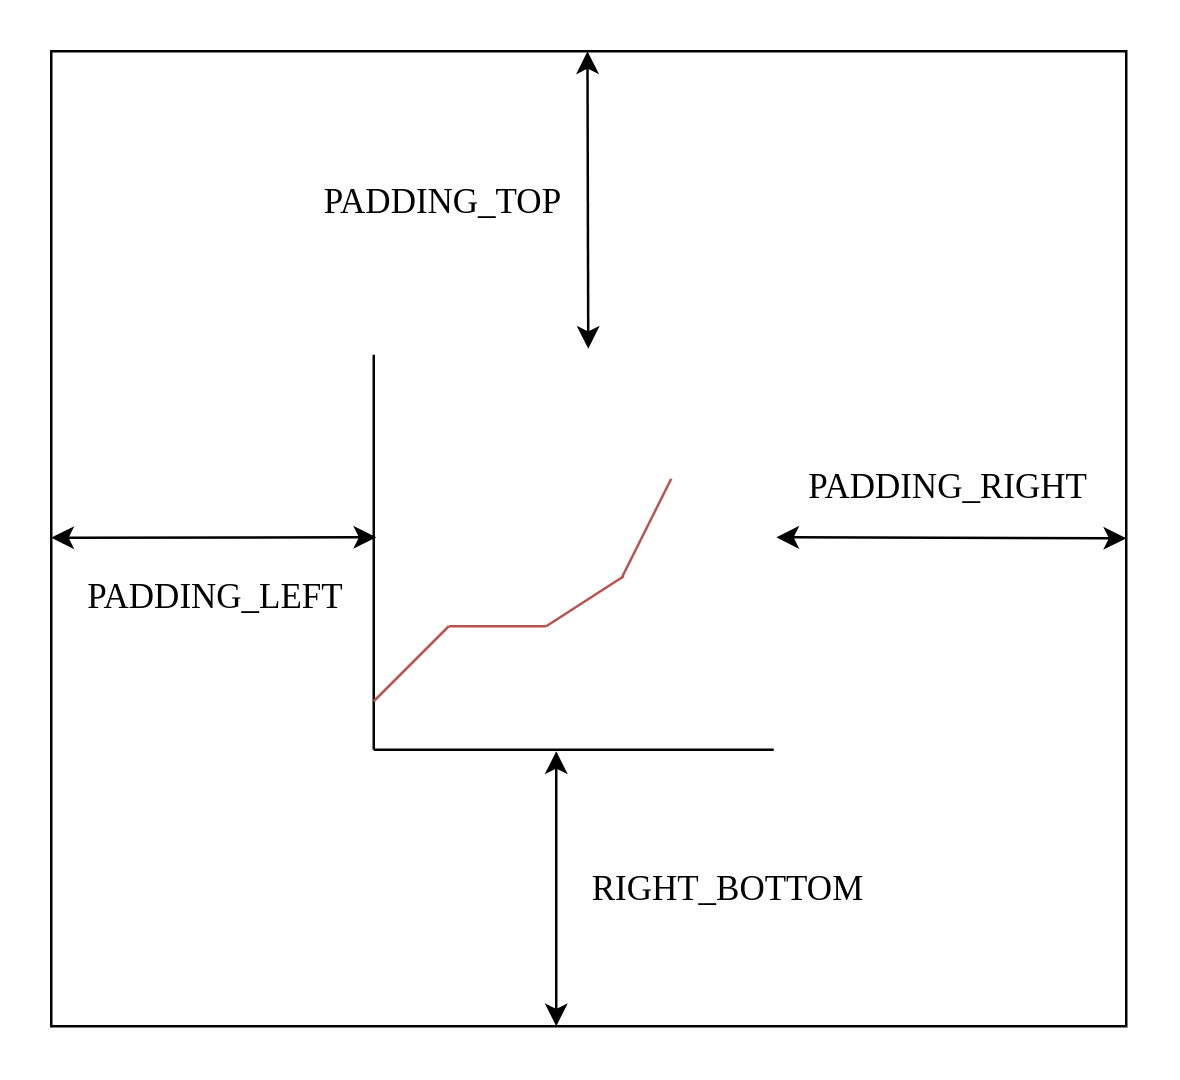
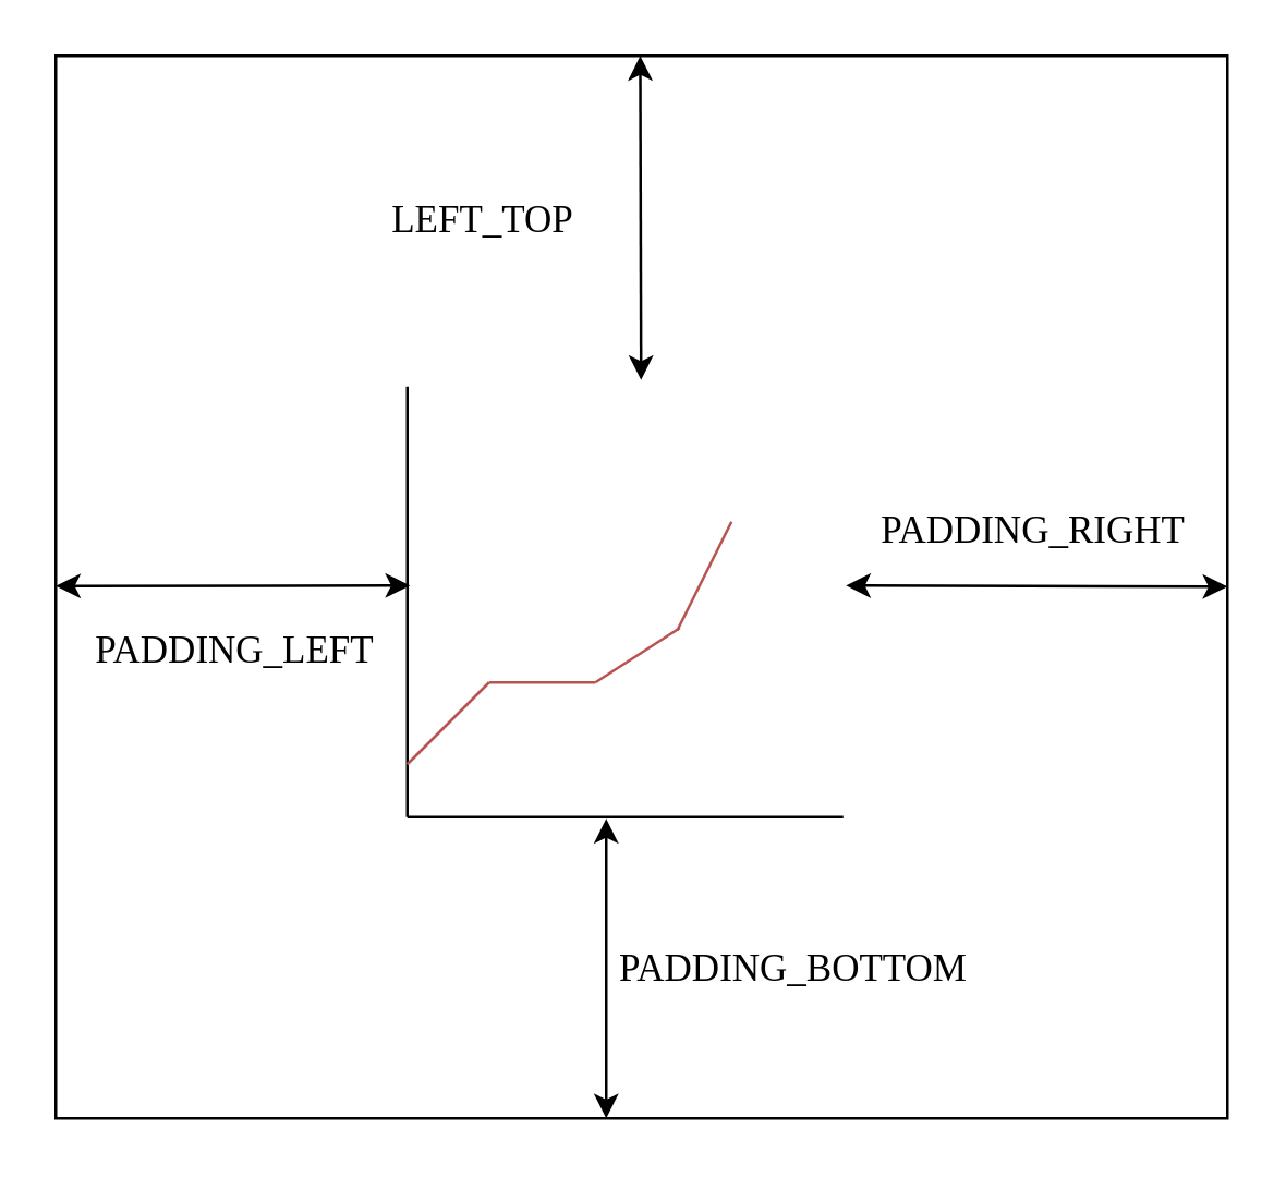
- <mxCell id="7" value="&lt;font style=&quot;font-size: 14px;&quot; face=&quot;Times New Roman&quot;&gt;PADDING_TOP&lt;/font&gt;" style="text;html=1;strokeColor=none;fillColor=none;align=center;verticalAlign=middle;whiteSpace=wrap;rounded=0;" vertex="1" parent="1"><mxGeometry x="127" y="66" width="100" height="30" as="geometry" /></mxCell>
+ <mxCell id="7" value="&lt;font style=&quot;font-size: 14px;&quot; face=&quot;Times New Roman&quot;&gt;LEFT_TOP&lt;/font&gt;" style="text;html=1;strokeColor=none;fillColor=none;align=center;verticalAlign=middle;whiteSpace=wrap;rounded=0;" vertex="1" parent="1"><mxGeometry x="127" y="66" width="100" height="30" as="geometry" /></mxCell>
- <mxCell id="8" value="&lt;font style=&quot;font-size: 14px;&quot; face=&quot;Times New Roman&quot;&gt;RIGHT_BOTTOM&lt;/font&gt;" style="text;html=1;strokeColor=none;fillColor=none;align=center;verticalAlign=middle;whiteSpace=wrap;rounded=0;" vertex="1" parent="1"><mxGeometry x="227" y="342" width="128" height="28" as="geometry" /></mxCell>
+ <mxCell id="8" value="&lt;font style=&quot;font-size: 14px;&quot; face=&quot;Times New Roman&quot;&gt;PADDING_BOTTOM&lt;/font&gt;" style="text;html=1;strokeColor=none;fillColor=none;align=center;verticalAlign=middle;whiteSpace=wrap;rounded=0;" vertex="1" parent="1"><mxGeometry x="227" y="342" width="128" height="28" as="geometry" /></mxCell>
